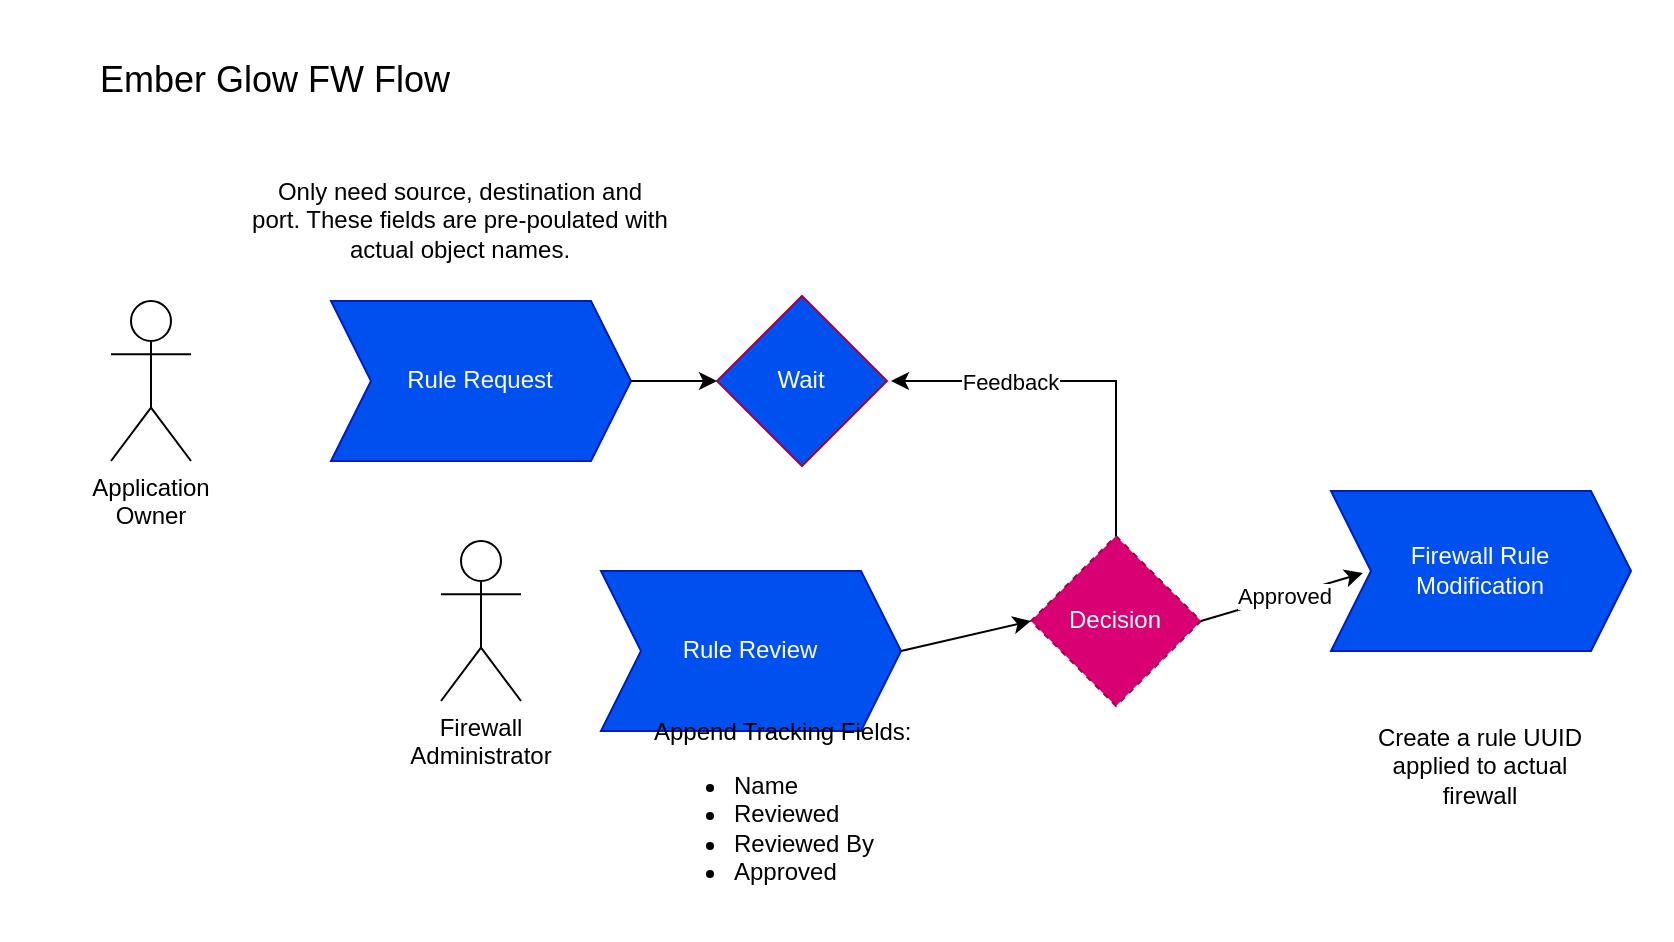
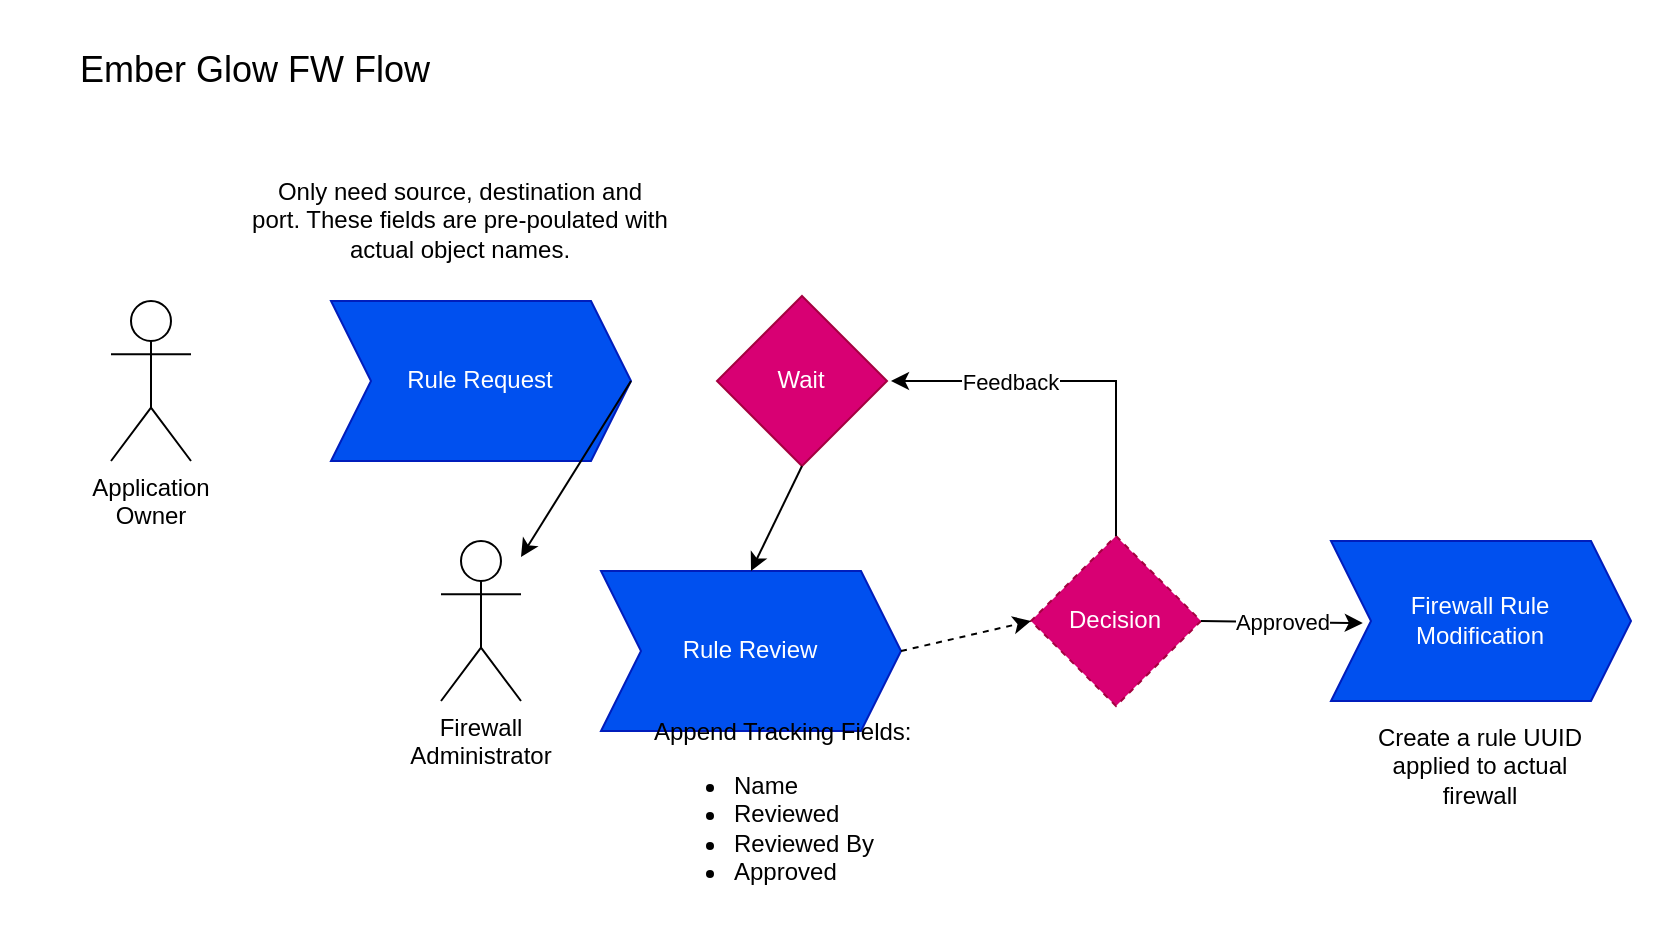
- <mxCell id="19" value="Ember Glow FW Flow" style="text;html=1;align=center;verticalAlign=middle;whiteSpace=wrap;rounded=0;fontSize=18;" vertex="1" parent="1"><mxGeometry x="30" y="25" width="215" height="30" as="geometry" /></mxCell>
+ <mxCell id="19" value="Ember Glow FW Flow" style="text;html=1;align=center;verticalAlign=middle;whiteSpace=wrap;rounded=0;fontSize=18;" vertex="1" parent="1"><mxGeometry x="20" y="20" width="215" height="30" as="geometry" /></mxCell>
- <mxCell id="8" value="" style="endArrow=classic;html=1;rounded=0;exitX=1;exitY=0.5;exitDx=0;exitDy=0;entryX=0;entryY=0.5;entryDx=0;entryDy=0;" edge="1" parent="1" source="2" target="7"><mxGeometry width="50" height="50" relative="1" as="geometry"><mxPoint x="385" y="220" as="sourcePoint" /><mxPoint x="435" y="170" as="targetPoint" /></mxGeometry></mxCell>
+ <mxCell id="8" value="" style="endArrow=classic;html=1;rounded=0;exitX=1;exitY=0.5;exitDx=0;exitDy=0;" edge="1" parent="1" source="2" target="4"><mxGeometry width="50" height="50" relative="1" as="geometry"><mxPoint x="385" y="220" as="sourcePoint" /><mxPoint x="435" y="170" as="targetPoint" /></mxGeometry></mxCell>
- <mxCell id="7" value="Wait" style="rhombus;whiteSpace=wrap;html=1;fillColor=#0050ef;fontColor=#ffffff;strokeColor=#A50040;" vertex="1" parent="1"><mxGeometry x="358" y="147.5" width="85" height="85" as="geometry" /></mxCell>
+ <mxCell id="7" value="Wait" style="rhombus;whiteSpace=wrap;html=1;fillColor=#d80073;fontColor=#ffffff;strokeColor=#A50040;" vertex="1" parent="1"><mxGeometry x="358" y="147.5" width="85" height="85" as="geometry" /></mxCell>
+ <mxCell id="9" value="" style="endArrow=classic;html=1;rounded=0;exitX=0.5;exitY=1;exitDx=0;exitDy=0;entryX=0.5;entryY=0;entryDx=0;entryDy=0;" edge="1" parent="1" source="7" target="5"><mxGeometry width="50" height="50" relative="1" as="geometry"><mxPoint x="465" y="260" as="sourcePoint" /><mxPoint x="515" y="210" as="targetPoint" /></mxGeometry></mxCell>
- <mxCell id="10" value="Firewall Rule&lt;div&gt;Modification&lt;/div&gt;" style="shape=step;perimeter=stepPerimeter;whiteSpace=wrap;html=1;fixedSize=1;fillColor=#0050ef;fontColor=#ffffff;strokeColor=#001DBC;" vertex="1" parent="1"><mxGeometry x="665" y="245" width="150" height="80" as="geometry" /></mxCell>
+ <mxCell id="10" value="Firewall Rule&lt;div&gt;Modification&lt;/div&gt;" style="shape=step;perimeter=stepPerimeter;whiteSpace=wrap;html=1;fixedSize=1;fillColor=#0050ef;fontColor=#ffffff;strokeColor=#001DBC;" vertex="1" parent="1"><mxGeometry x="665" y="270" width="150" height="80" as="geometry" /></mxCell>
- <mxCell id="12" value="" style="endArrow=classic;html=1;rounded=0;exitX=1;exitY=0.5;exitDx=0;exitDy=0;entryX=0;entryY=0.5;entryDx=0;entryDy=0;" edge="1" parent="1" source="5" target="11"><mxGeometry width="50" height="50" relative="1" as="geometry"><mxPoint x="505" y="260" as="sourcePoint" /><mxPoint x="555" y="210" as="targetPoint" /></mxGeometry></mxCell>
+ <mxCell id="12" value="" style="endArrow=classic;html=1;rounded=0;exitX=1;exitY=0.5;exitDx=0;exitDy=0;entryX=0;entryY=0.5;entryDx=0;entryDy=0;dashed=1;" edge="1" parent="1" source="5" target="11"><mxGeometry width="50" height="50" relative="1" as="geometry"><mxPoint x="505" y="260" as="sourcePoint" /><mxPoint x="555" y="210" as="targetPoint" /></mxGeometry></mxCell>
